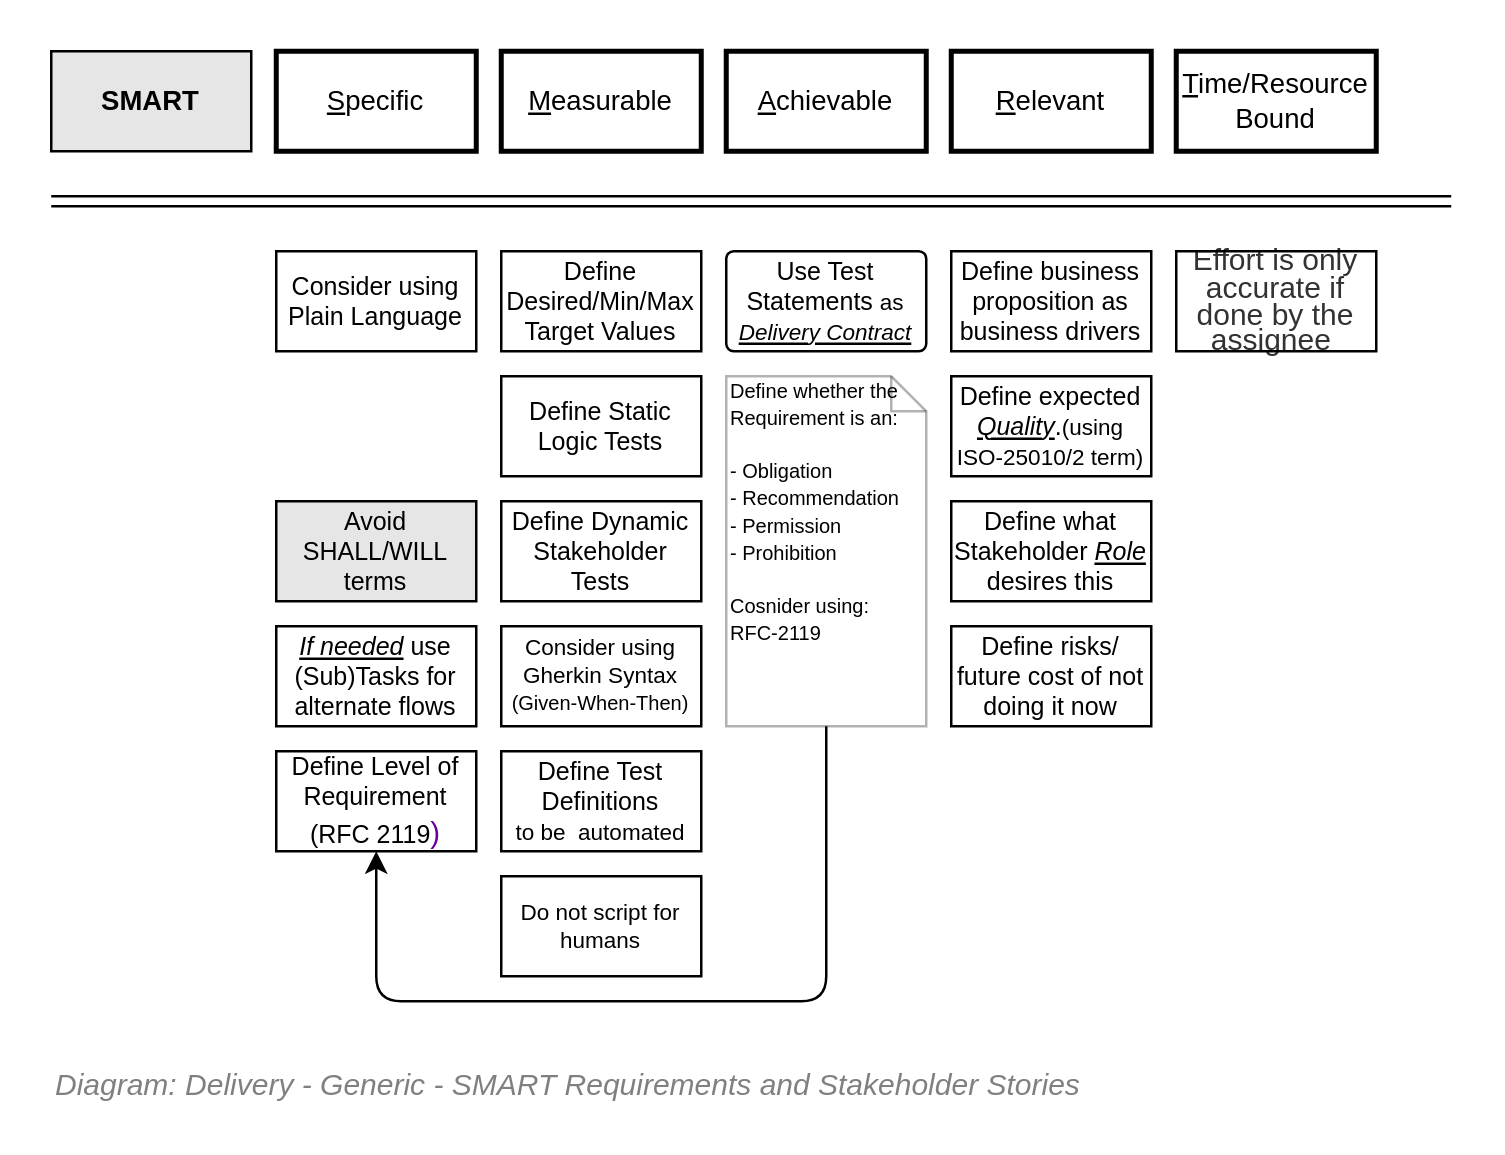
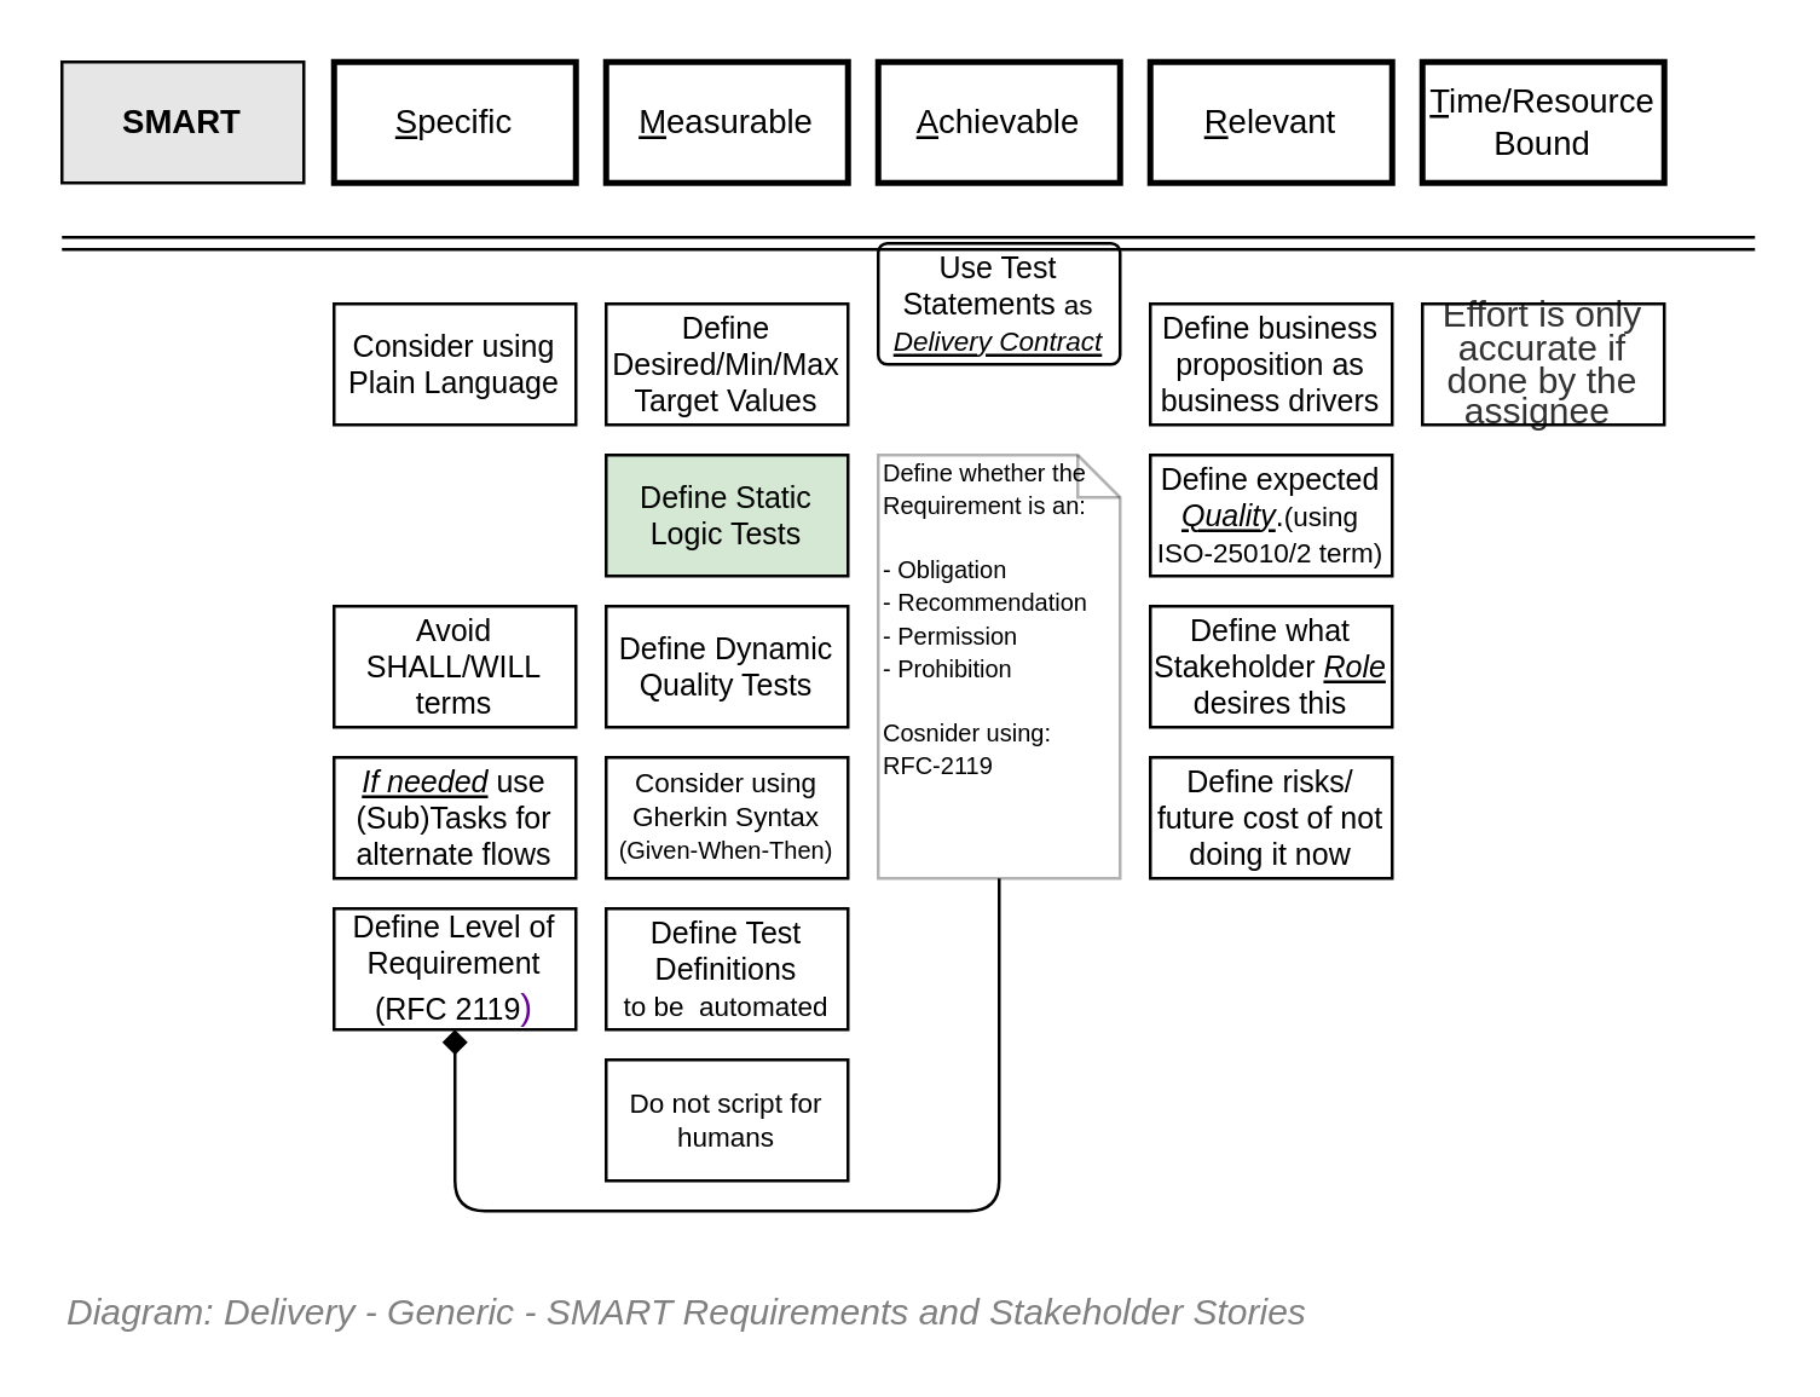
- <mxCell id="10" value="&lt;font style=&quot;font-size: 10px&quot;&gt;Use Test Statements &lt;/font&gt;&lt;font&gt;&lt;font style=&quot;font-size: 9px&quot;&gt;as &lt;u&gt;&lt;i&gt;Delivery Contract&lt;/i&gt;&lt;/u&gt;&lt;/font&gt;&lt;br style=&quot;font-size: 10px&quot;&gt;&lt;/font&gt;" style="rounded=1;whiteSpace=wrap;html=1;strokeWidth=1;fillColor=#FFFFFF;fontSize=10;align=center;horizontal=1;verticalAlign=middle;arcSize=6;container=0;absoluteArcSize=1;recursiveResize=0;" vertex="1" parent="1"><mxGeometry x="290" y="100" width="80" height="40" as="geometry" /></mxCell>
+ <mxCell id="10" value="&lt;font style=&quot;font-size: 10px&quot;&gt;Use Test Statements &lt;/font&gt;&lt;font&gt;&lt;font style=&quot;font-size: 9px&quot;&gt;as &lt;u&gt;&lt;i&gt;Delivery Contract&lt;/i&gt;&lt;/u&gt;&lt;/font&gt;&lt;br style=&quot;font-size: 10px&quot;&gt;&lt;/font&gt;" style="rounded=1;whiteSpace=wrap;html=1;strokeWidth=1;fillColor=#FFFFFF;fontSize=10;align=center;horizontal=1;verticalAlign=middle;arcSize=6;container=0;absoluteArcSize=1;recursiveResize=0;" vertex="1" parent="1"><mxGeometry x="290" y="80" width="80" height="40" as="geometry" /></mxCell>
- <mxCell id="21" value="&lt;font size=&quot;1&quot;&gt;Define Static Logic Tests&lt;/font&gt;&lt;font style=&quot;font-size: 9px&quot;&gt;&lt;br style=&quot;font-size: 10px&quot;&gt;&lt;/font&gt;" style="rounded=0;whiteSpace=wrap;html=1;strokeWidth=1;fillColor=#FFFFFF;fontSize=10;align=center;horizontal=1;verticalAlign=middle;arcSize=6;container=0;absoluteArcSize=1;recursiveResize=0;" vertex="1" parent="1"><mxGeometry x="200" y="150" width="80" height="40" as="geometry" /></mxCell>
+ <mxCell id="21" value="&lt;font size=&quot;1&quot;&gt;Define Static Logic Tests&lt;/font&gt;&lt;font style=&quot;font-size: 9px&quot;&gt;&lt;br style=&quot;font-size: 10px&quot;&gt;&lt;/font&gt;" style="rounded=0;whiteSpace=wrap;html=1;strokeWidth=1;fillColor=#d5e8d4;fontSize=10;align=center;horizontal=1;verticalAlign=middle;arcSize=6;container=0;absoluteArcSize=1;recursiveResize=0;" vertex="1" parent="1"><mxGeometry x="200" y="150" width="80" height="40" as="geometry" /></mxCell>
- <mxCell id="8" value="&lt;font style=&quot;font-size: 10px&quot;&gt;Avoid SHALL/WILL terms&lt;br style=&quot;font-size: 10px&quot;&gt;&lt;/font&gt;" style="rounded=0;whiteSpace=wrap;html=1;strokeWidth=1;fillColor=#e6e6e6;fontSize=10;align=center;horizontal=1;verticalAlign=middle;arcSize=6;container=0;absoluteArcSize=1;recursiveResize=0;" vertex="1" parent="1"><mxGeometry x="110" y="200" width="80" height="40" as="geometry" /></mxCell>
+ <mxCell id="8" value="&lt;font style=&quot;font-size: 10px&quot;&gt;Avoid SHALL/WILL terms&lt;br style=&quot;font-size: 10px&quot;&gt;&lt;/font&gt;" style="rounded=0;whiteSpace=wrap;html=1;strokeWidth=1;fillColor=#FFFFFF;fontSize=10;align=center;horizontal=1;verticalAlign=middle;arcSize=6;container=0;absoluteArcSize=1;recursiveResize=0;" vertex="1" parent="1"><mxGeometry x="110" y="200" width="80" height="40" as="geometry" /></mxCell>
- <mxCell id="22" value="&lt;font size=&quot;1&quot;&gt;Define Dynamic Stakeholder Tests&lt;/font&gt;&lt;font style=&quot;font-size: 9px&quot;&gt;&lt;br style=&quot;font-size: 10px&quot;&gt;&lt;/font&gt;" style="rounded=0;whiteSpace=wrap;html=1;strokeWidth=1;fillColor=#FFFFFF;fontSize=10;align=center;horizontal=1;verticalAlign=middle;arcSize=6;container=0;absoluteArcSize=1;recursiveResize=0;" vertex="1" parent="1"><mxGeometry x="200" y="200" width="80" height="40" as="geometry" /></mxCell>
+ <mxCell id="22" value="&lt;font size=&quot;1&quot;&gt;Define Dynamic Quality Tests&lt;/font&gt;&lt;font style=&quot;font-size: 9px&quot;&gt;&lt;br style=&quot;font-size: 10px&quot;&gt;&lt;/font&gt;" style="rounded=0;whiteSpace=wrap;html=1;strokeWidth=1;fillColor=#FFFFFF;fontSize=10;align=center;horizontal=1;verticalAlign=middle;arcSize=6;container=0;absoluteArcSize=1;recursiveResize=0;" vertex="1" parent="1"><mxGeometry x="200" y="200" width="80" height="40" as="geometry" /></mxCell>
- <mxCell id="18" style="edgeStyle=orthogonalEdgeStyle;rounded=1;orthogonalLoop=1;jettySize=auto;html=1;exitX=0.5;exitY=1;exitDx=0;exitDy=0;exitPerimeter=0;" edge="1" parent="1" source="19" target="15"><mxGeometry relative="1" as="geometry"><Array as="points"><mxPoint x="330" y="400" /><mxPoint x="150" y="400" /></Array></mxGeometry></mxCell>
+ <mxCell id="18" style="edgeStyle=orthogonalEdgeStyle;rounded=1;orthogonalLoop=1;jettySize=auto;html=1;exitX=0.5;exitY=1;exitDx=0;exitDy=0;exitPerimeter=0;endArrow=diamond;" edge="1" parent="1" source="19" target="15"><mxGeometry relative="1" as="geometry"><Array as="points"><mxPoint x="330" y="400" /><mxPoint x="150" y="400" /></Array></mxGeometry></mxCell>
